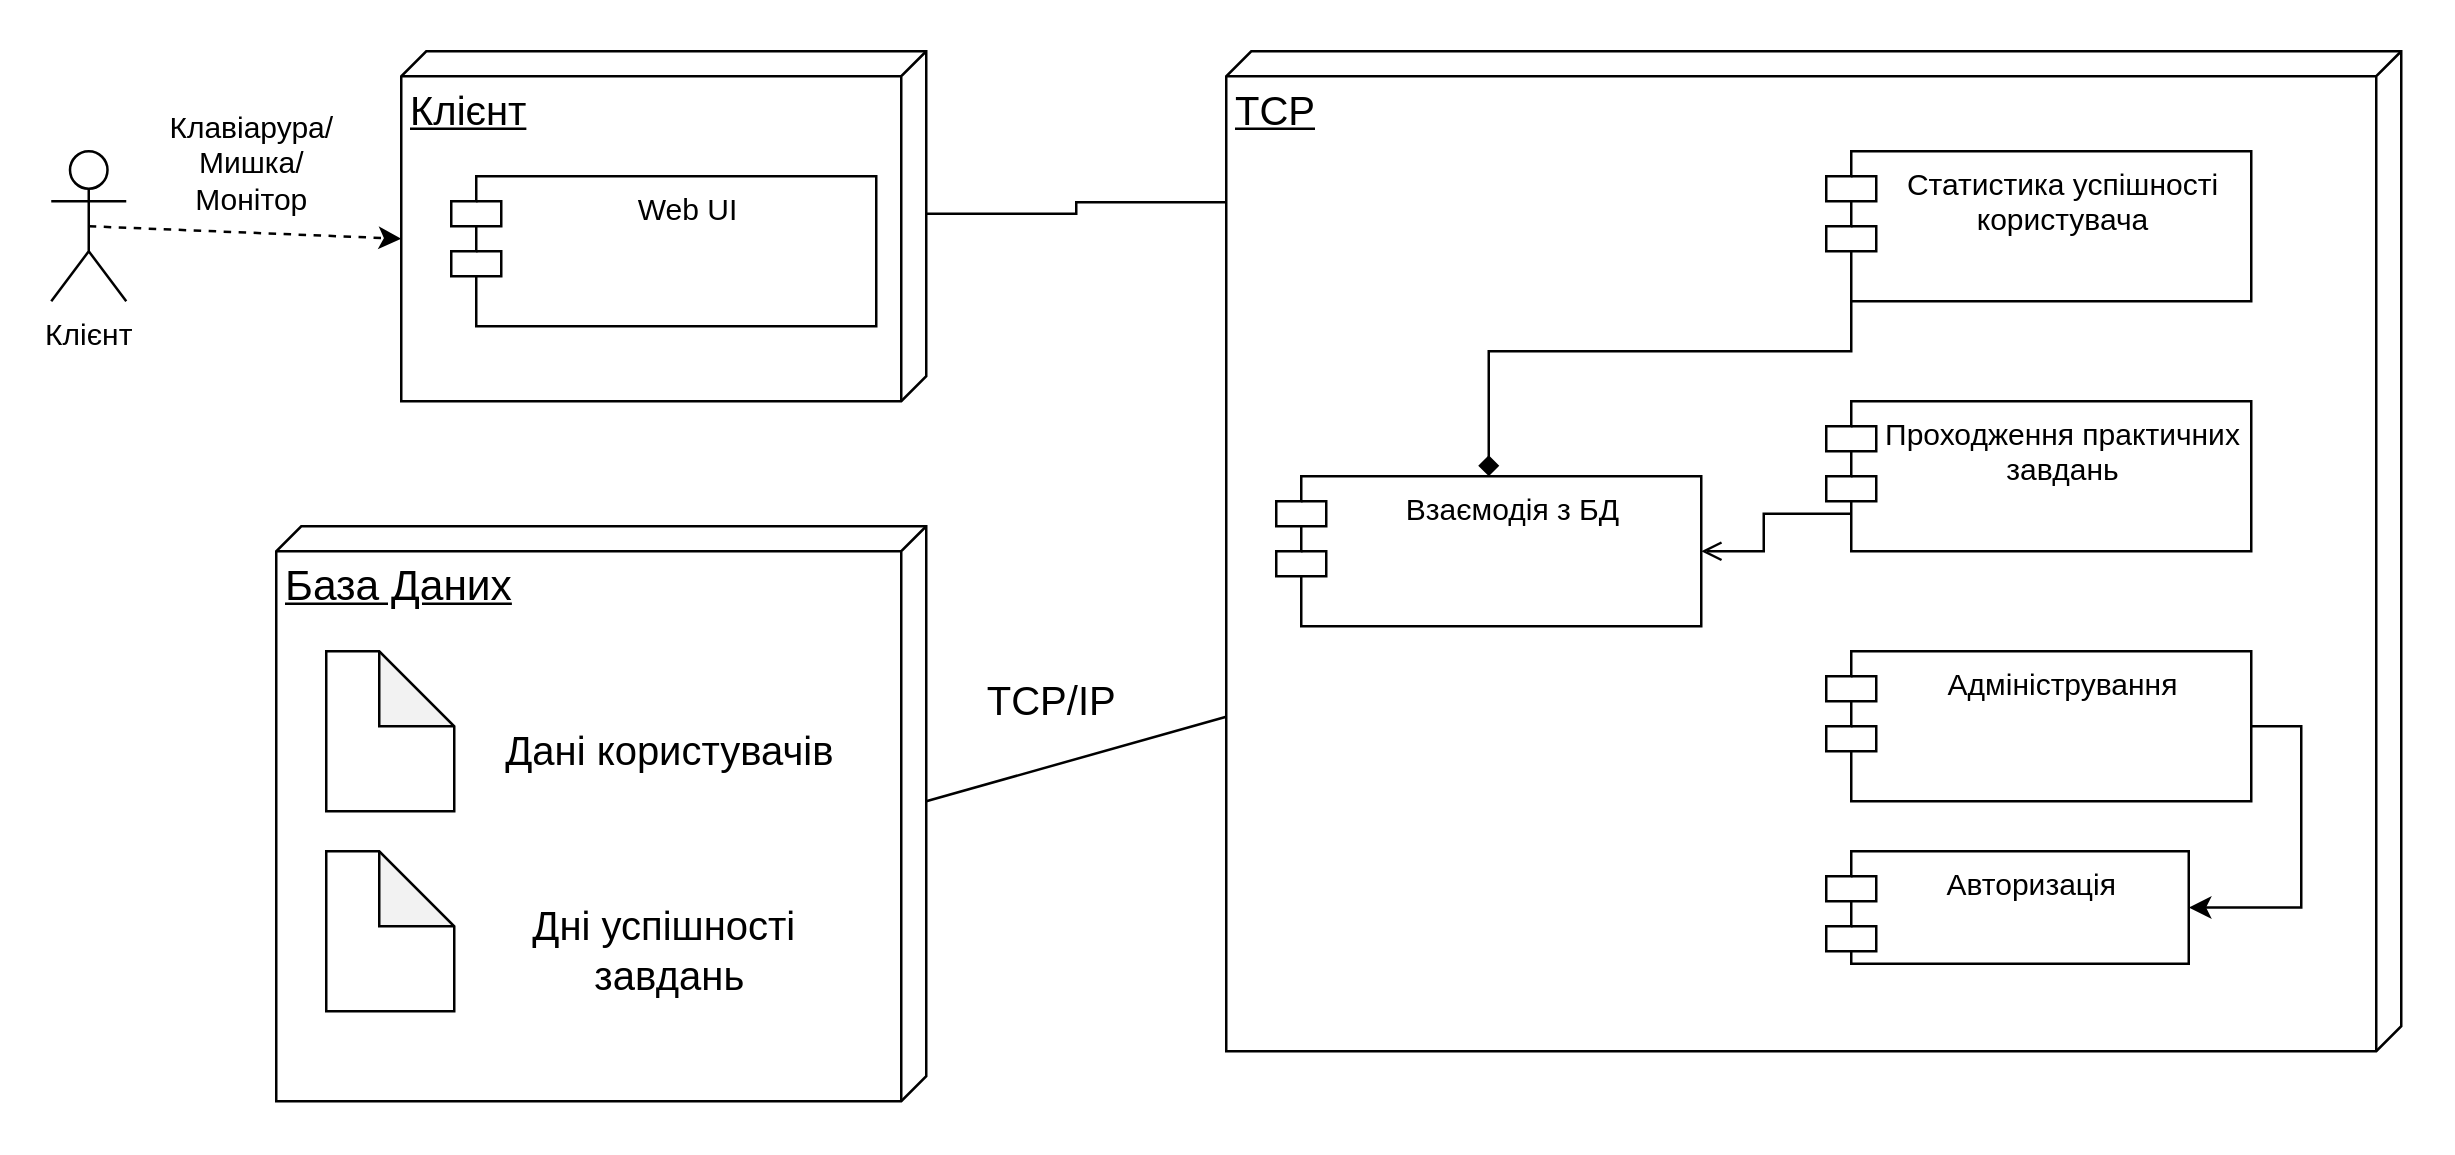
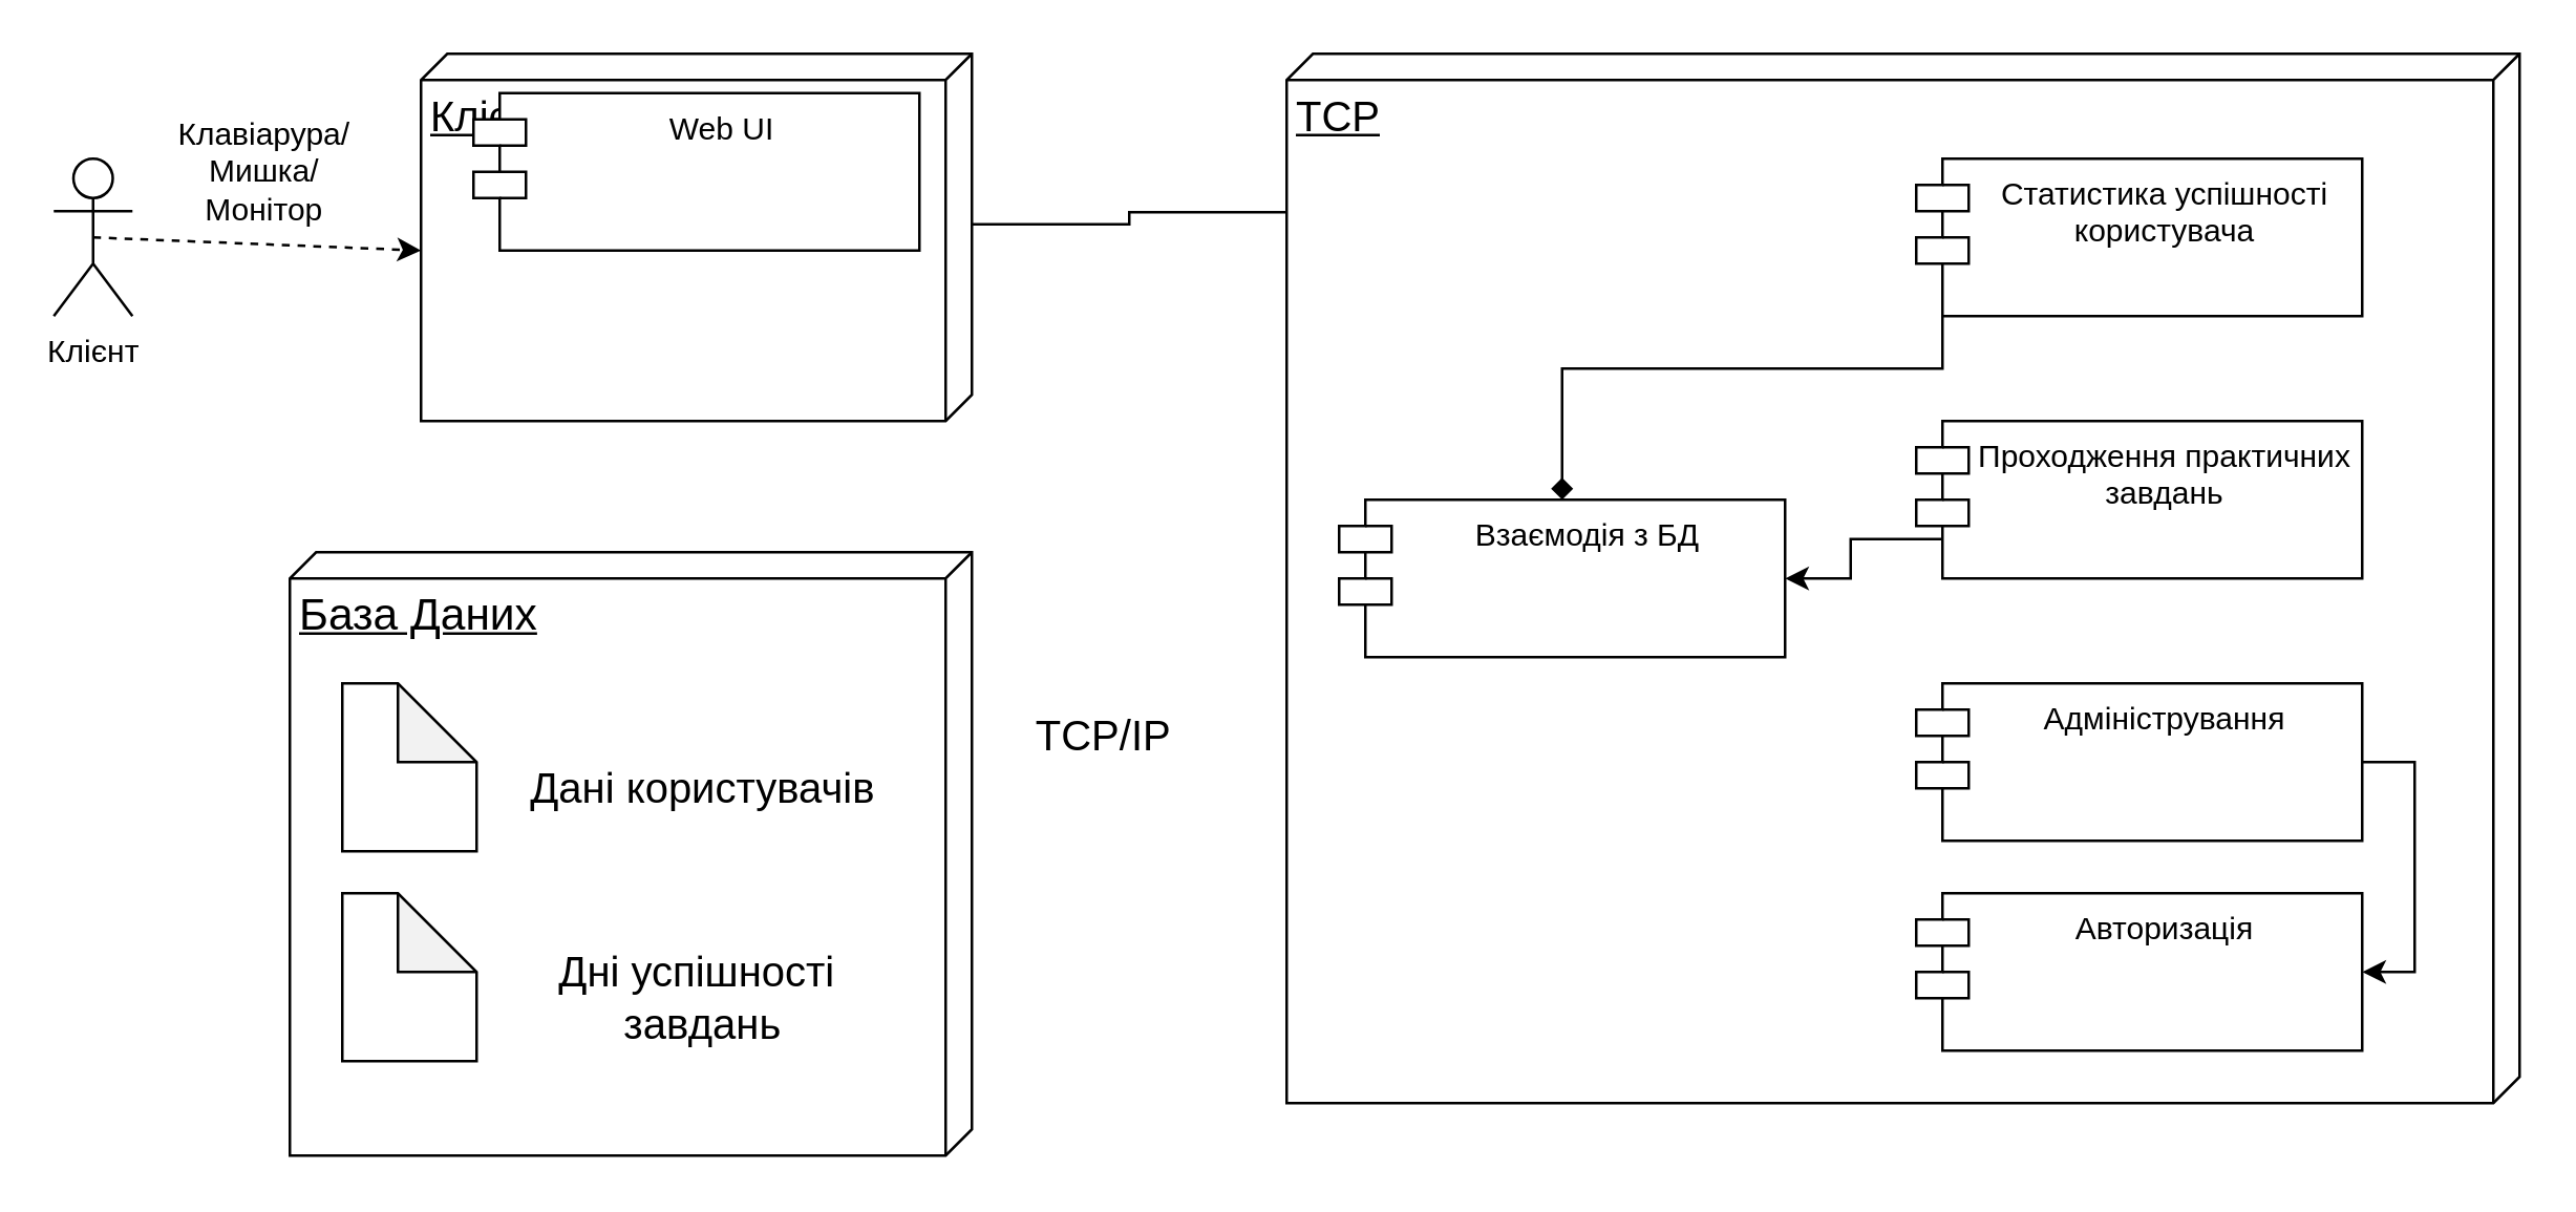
- <mxCell id="13" value="Web UI" style="shape=module;align=left;spacingLeft=20;align=center;verticalAlign=top;" parent="11" vertex="1"><mxGeometry x="20" y="50" width="170" height="60" as="geometry" /></mxCell>
+ <mxCell id="13" value="Web UI" style="shape=module;align=left;spacingLeft=20;align=center;verticalAlign=top;" parent="11" vertex="1"><mxGeometry x="20" y="15" width="170" height="60" as="geometry" /></mxCell>
- <mxCell id="8" style="edgeStyle=orthogonalEdgeStyle;rounded=0;orthogonalLoop=1;jettySize=auto;html=1;exitX=0;exitY=0.75;exitDx=10;exitDy=0;exitPerimeter=0;fontSize=16;endArrow=open;endFill=1;" parent="1" source="9" target="10" edge="1"><mxGeometry relative="1" as="geometry" /></mxCell>
+ <mxCell id="8" style="edgeStyle=orthogonalEdgeStyle;rounded=0;orthogonalLoop=1;jettySize=auto;html=1;exitX=0;exitY=0.75;exitDx=10;exitDy=0;exitPerimeter=0;fontSize=16;endArrow=classic;endFill=1;" parent="1" source="9" target="10" edge="1"><mxGeometry relative="1" as="geometry" /></mxCell>
- <mxCell id="23" style="rounded=0;orthogonalLoop=1;jettySize=auto;html=1;exitX=0;exitY=0;exitDx=110;exitDy=0;exitPerimeter=0;fontSize=16;endArrow=none;endFill=0;" parent="1" source="17" target="2" edge="1"><mxGeometry relative="1" as="geometry"><mxPoint x="370" y="315.09" as="sourcePoint" /><mxPoint x="450" y="290" as="targetPoint" /></mxGeometry></mxCell>
- <mxCell id="5" value="Авторизація" style="shape=module;align=left;spacingLeft=20;align=center;verticalAlign=top;" parent="1" vertex="1"><mxGeometry x="730" y="340" width="145" height="45" as="geometry" /></mxCell>
+ <mxCell id="5" value="Авторизація" style="shape=module;align=left;spacingLeft=20;align=center;verticalAlign=top;" parent="1" vertex="1"><mxGeometry x="730" y="340" width="170" height="60" as="geometry" /></mxCell>
